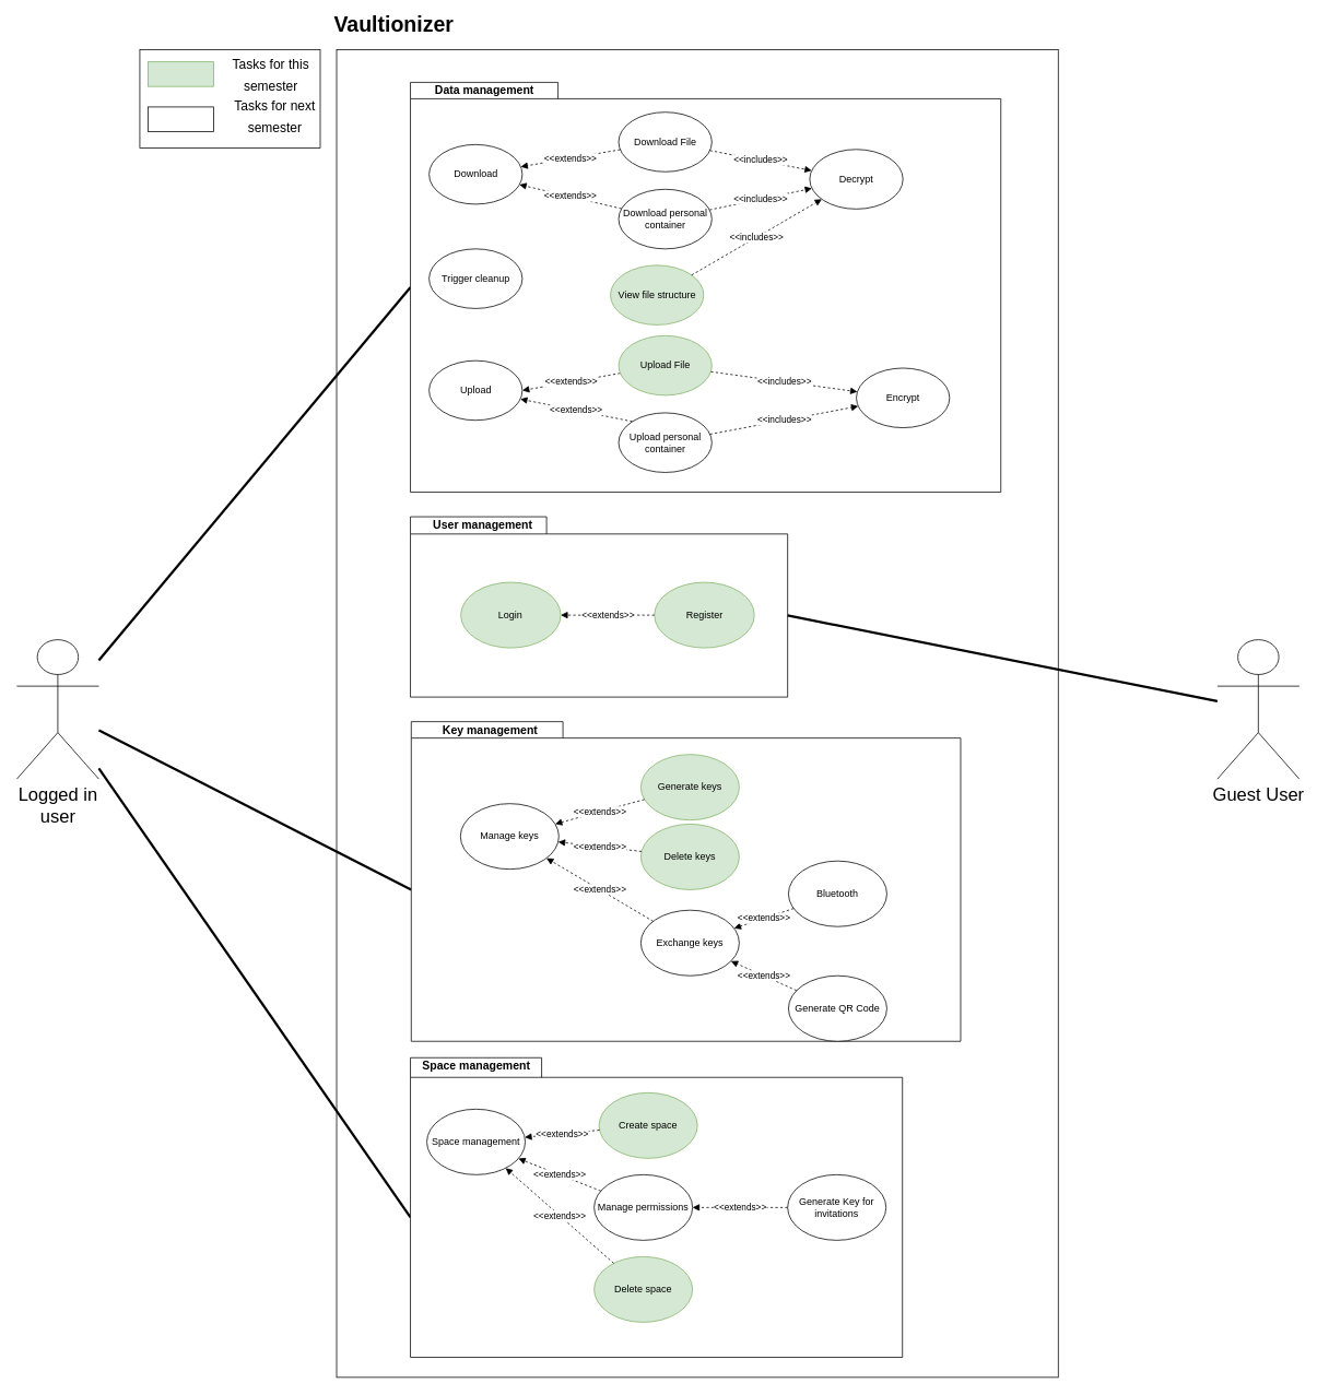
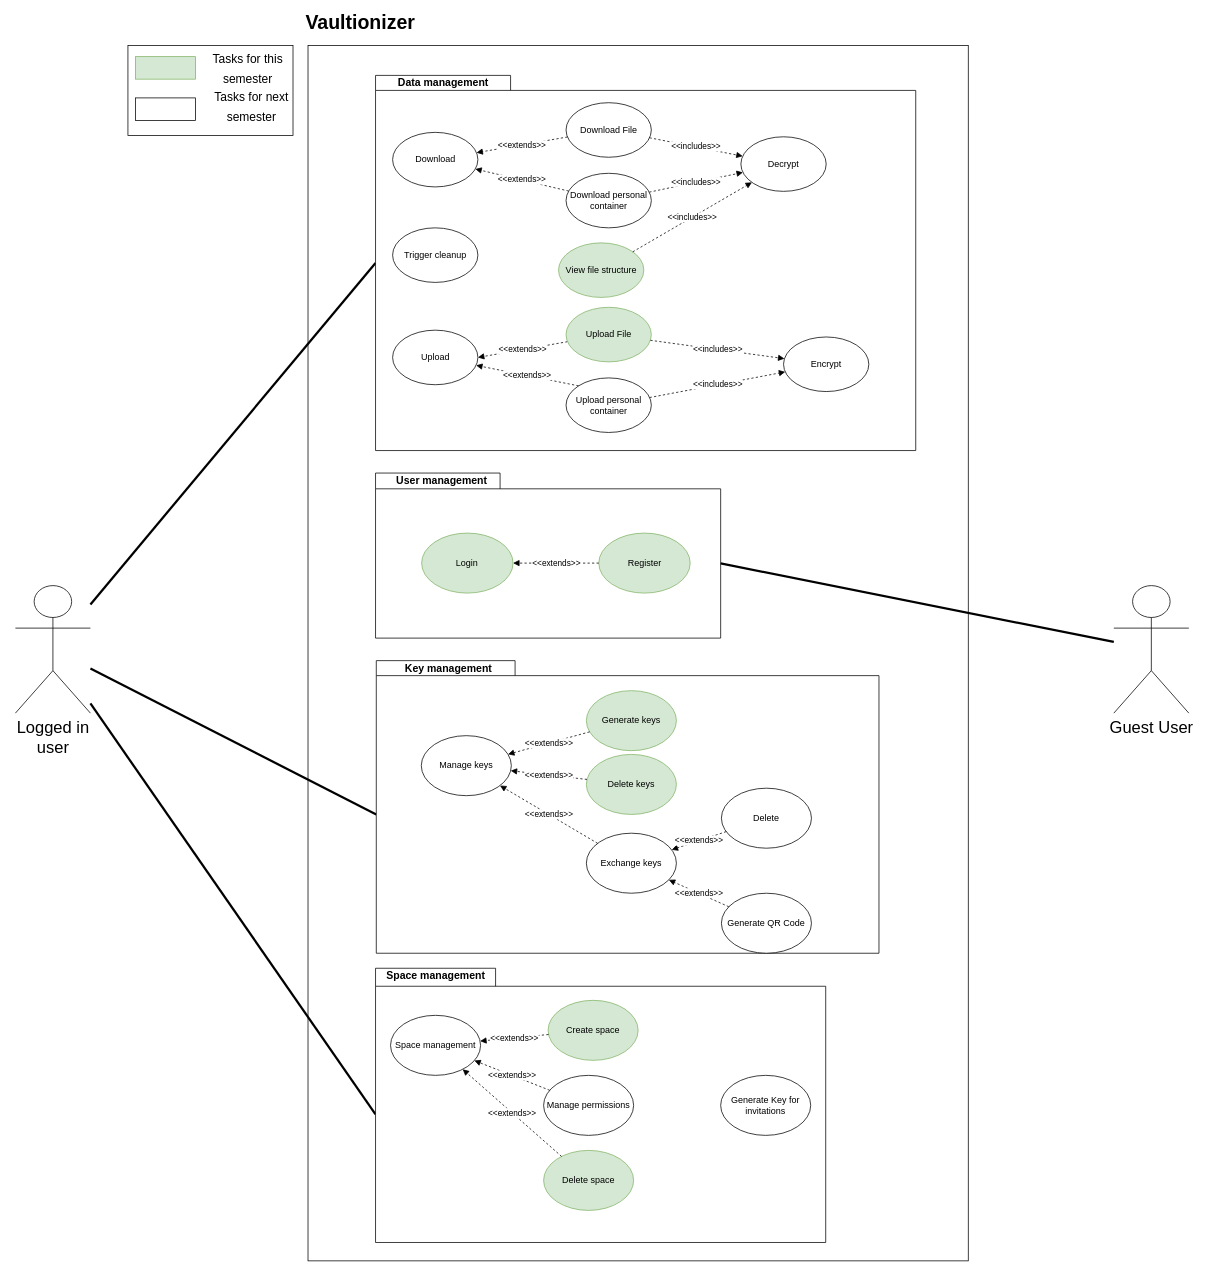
- <mxCell id="30" value="Bluetooth" style="ellipse;whiteSpace=wrap;html=1;" parent="22" vertex="1"><mxGeometry x="460" y="170" width="120" height="80" as="geometry" /></mxCell>
+ <mxCell id="30" value="Delete" style="ellipse;whiteSpace=wrap;html=1;" parent="22" vertex="1"><mxGeometry x="460" y="170" width="120" height="80" as="geometry" /></mxCell>
- <mxCell id="17" value="&amp;lt;&amp;lt;extends&amp;gt;&amp;gt;" style="edgeStyle=none;rounded=0;orthogonalLoop=1;jettySize=auto;html=1;dashed=1;endArrow=block;endFill=1;" parent="9" source="15" target="14" edge="1"><mxGeometry relative="1" as="geometry"><mxPoint x="231.397" y="212.33" as="sourcePoint" /><mxPoint x="100.004" y="179.976" as="targetPoint" /></mxGeometry></mxCell>
